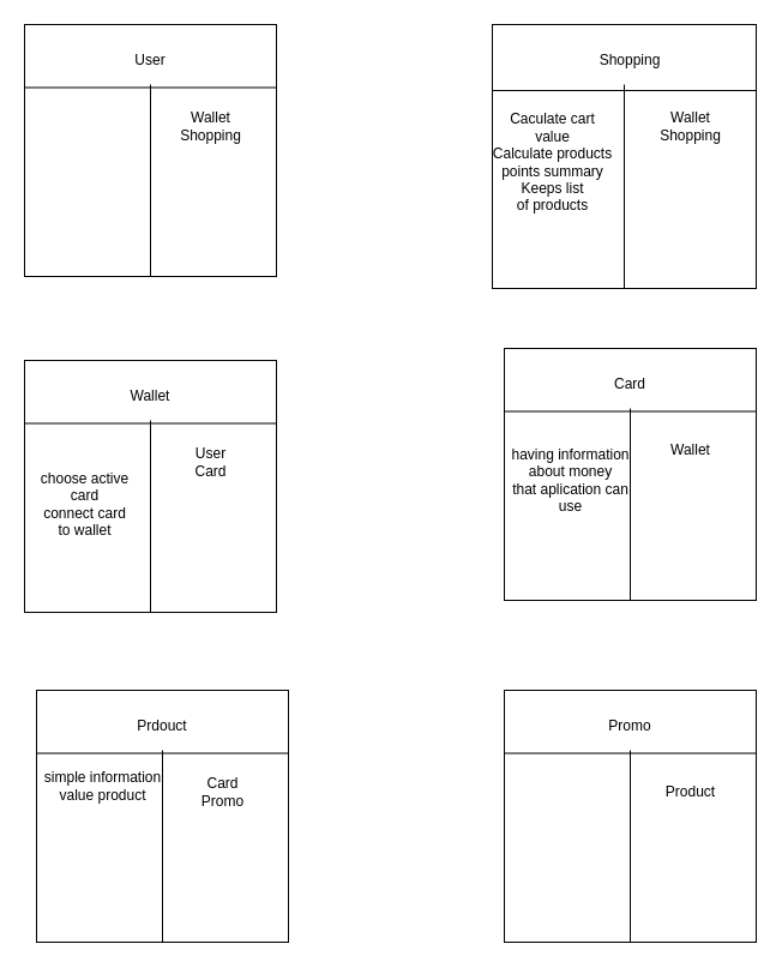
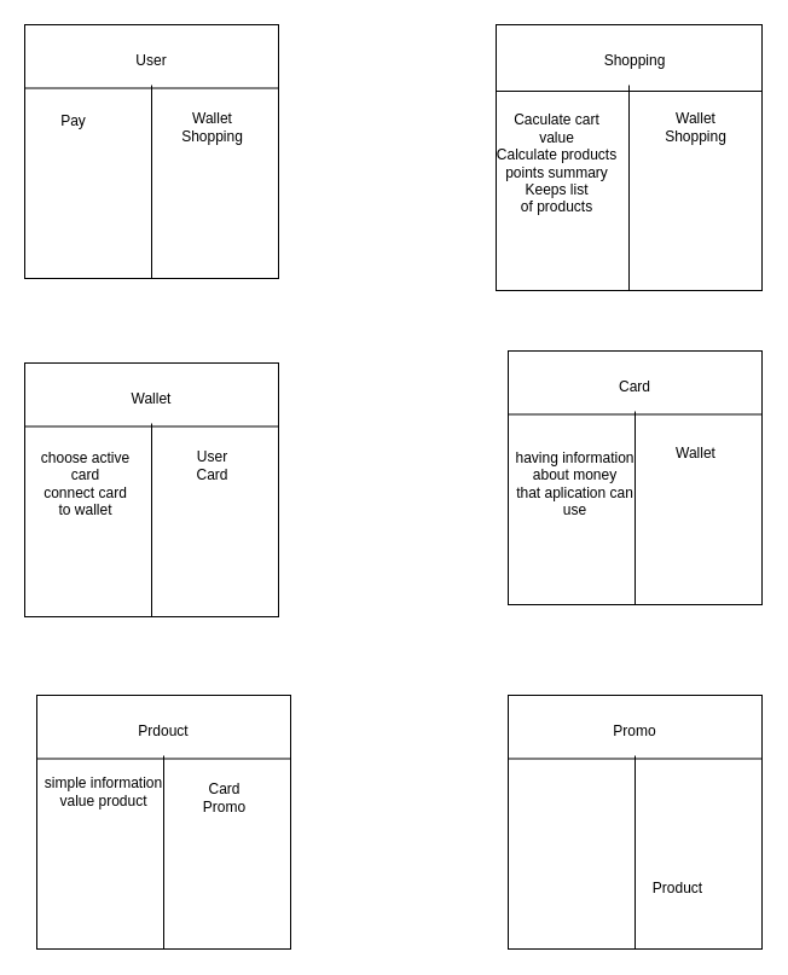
+ <mxCell id="7" value="Pay" style="text;html=1;align=center;verticalAlign=middle;resizable=0;points=[];autosize=1;strokeColor=none;" vertex="1" parent="1"><mxGeometry x="40" y="90" width="40" height="20" as="geometry" /></mxCell>
- <mxCell id="19" value="choose active &lt;br&gt;card&lt;br&gt;connect card&lt;br&gt;to wallet" style="text;html=1;align=center;verticalAlign=middle;resizable=0;points=[];autosize=1;strokeColor=none;" vertex="1" parent="1"><mxGeometry x="25" y="390" width="90" height="60" as="geometry" /></mxCell>
+ <mxCell id="19" value="choose active &lt;br&gt;card&lt;br&gt;connect card&lt;br&gt;to wallet" style="text;html=1;align=center;verticalAlign=middle;resizable=0;points=[];autosize=1;strokeColor=none;" vertex="1" parent="1"><mxGeometry x="25" y="370" width="90" height="60" as="geometry" /></mxCell>
- <mxCell id="36" value="Product" style="text;html=1;align=center;verticalAlign=middle;resizable=0;points=[];autosize=1;strokeColor=none;" vertex="1" parent="1"><mxGeometry x="545" y="650" width="60" height="20" as="geometry" /></mxCell>
+ <mxCell id="36" value="Product" style="text;html=1;align=center;verticalAlign=middle;resizable=0;points=[];autosize=1;strokeColor=none;" vertex="1" parent="1"><mxGeometry x="530" y="725" width="60" height="20" as="geometry" /></mxCell>
